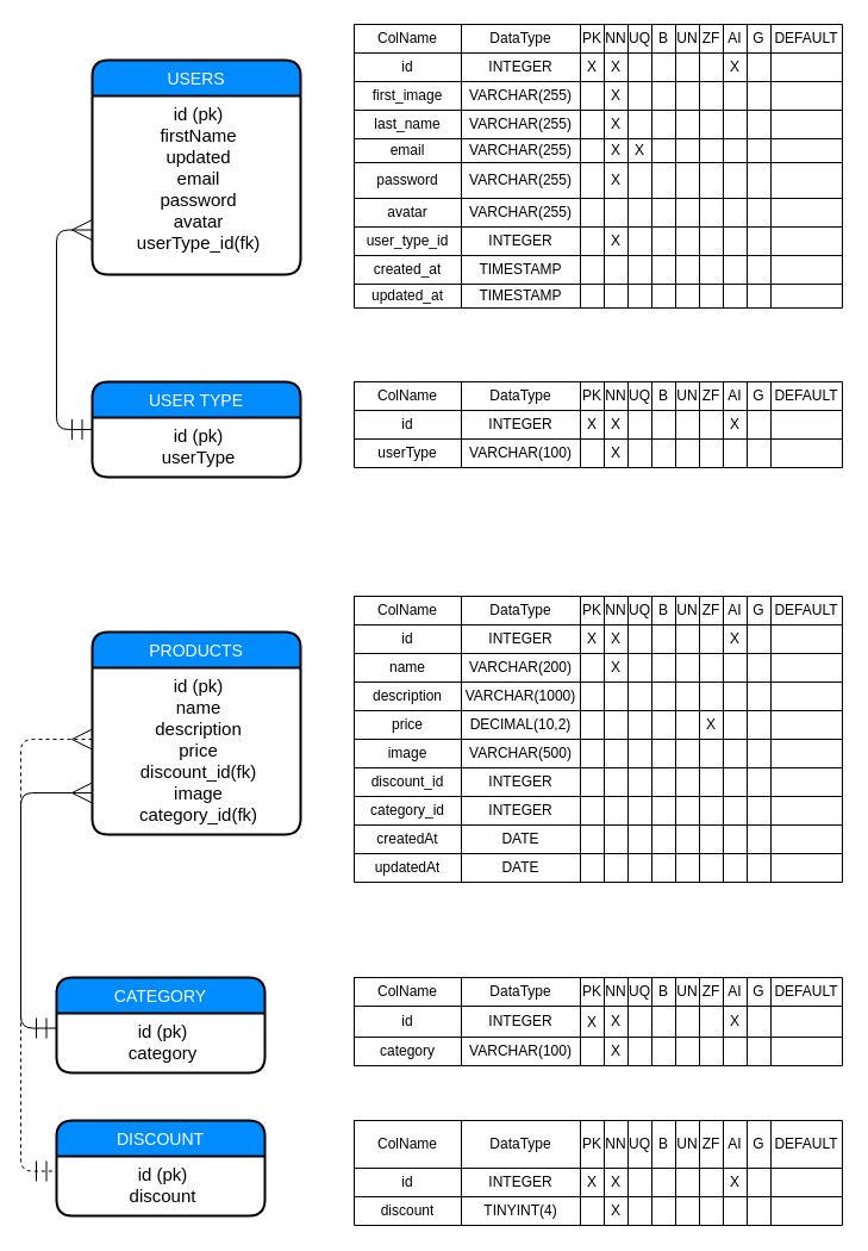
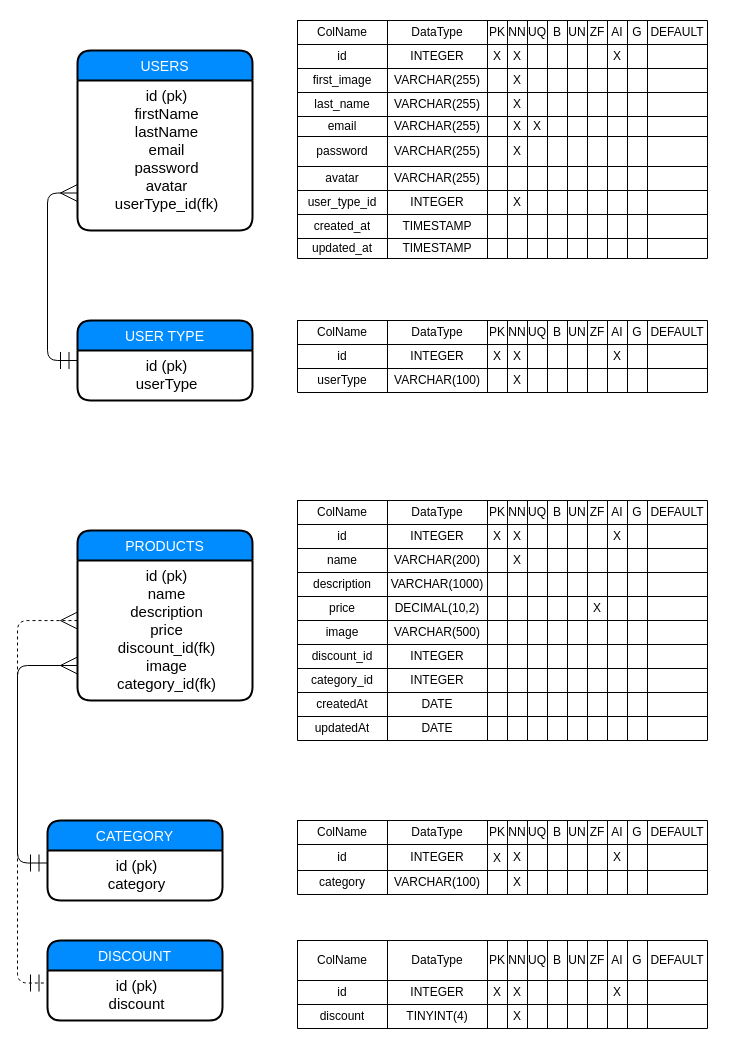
- <mxCell id="235" value="id (pk)&#10;firstName&#10;updated&#10;email&#10;password&#10;avatar&#10;userType_id(fk)&#10;&#10;" style="align=center;strokeColor=none;fillColor=none;spacingLeft=4;fontSize=15;verticalAlign=top;resizable=0;rotatable=0;part=1;" parent="234" vertex="1"><mxGeometry y="30" width="175" height="150" as="geometry" /></mxCell>
+ <mxCell id="235" value="id (pk)&#10;firstName&#10;lastName&#10;email&#10;password&#10;avatar&#10;userType_id(fk)&#10;&#10;" style="align=center;strokeColor=none;fillColor=none;spacingLeft=4;fontSize=15;verticalAlign=top;resizable=0;rotatable=0;part=1;" parent="234" vertex="1"><mxGeometry y="30" width="175" height="150" as="geometry" /></mxCell>
